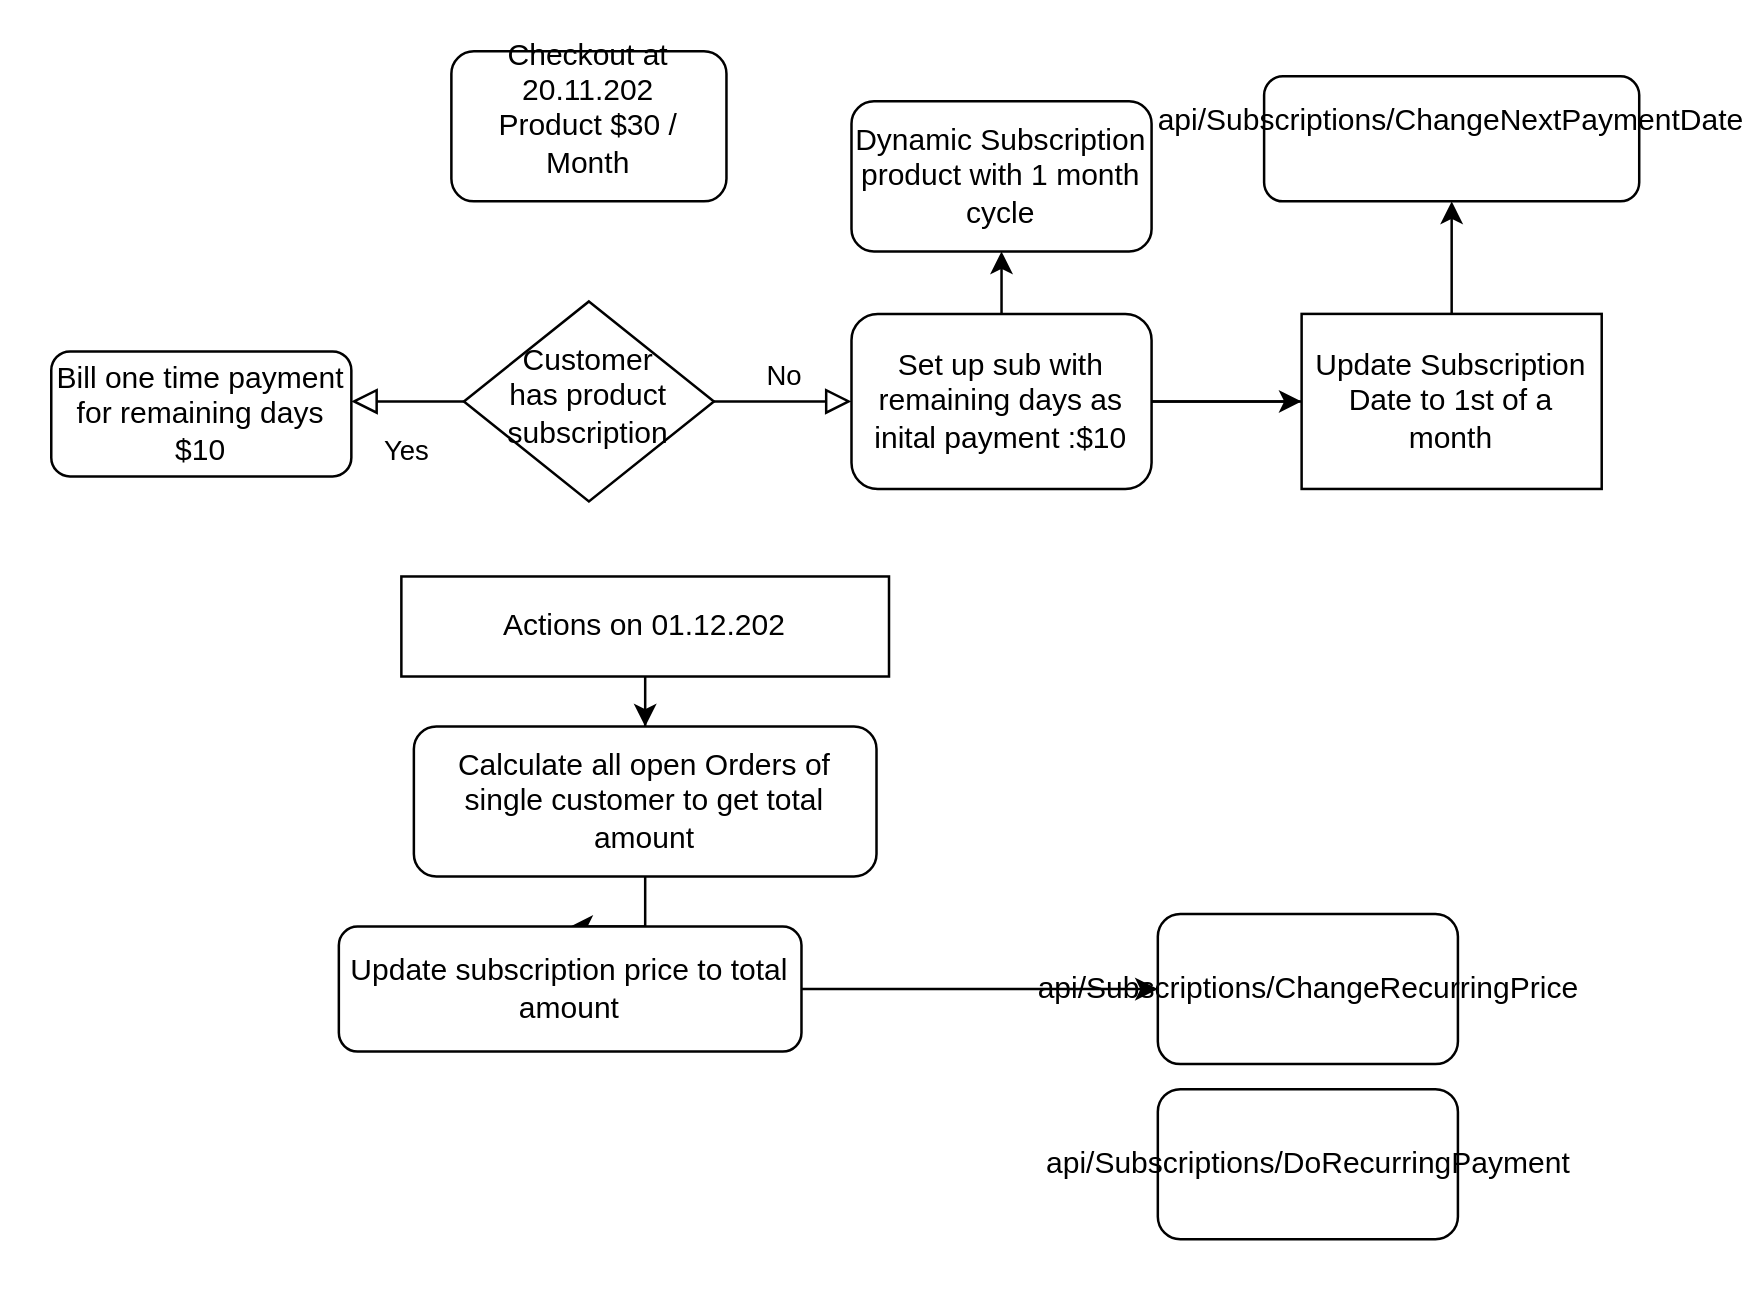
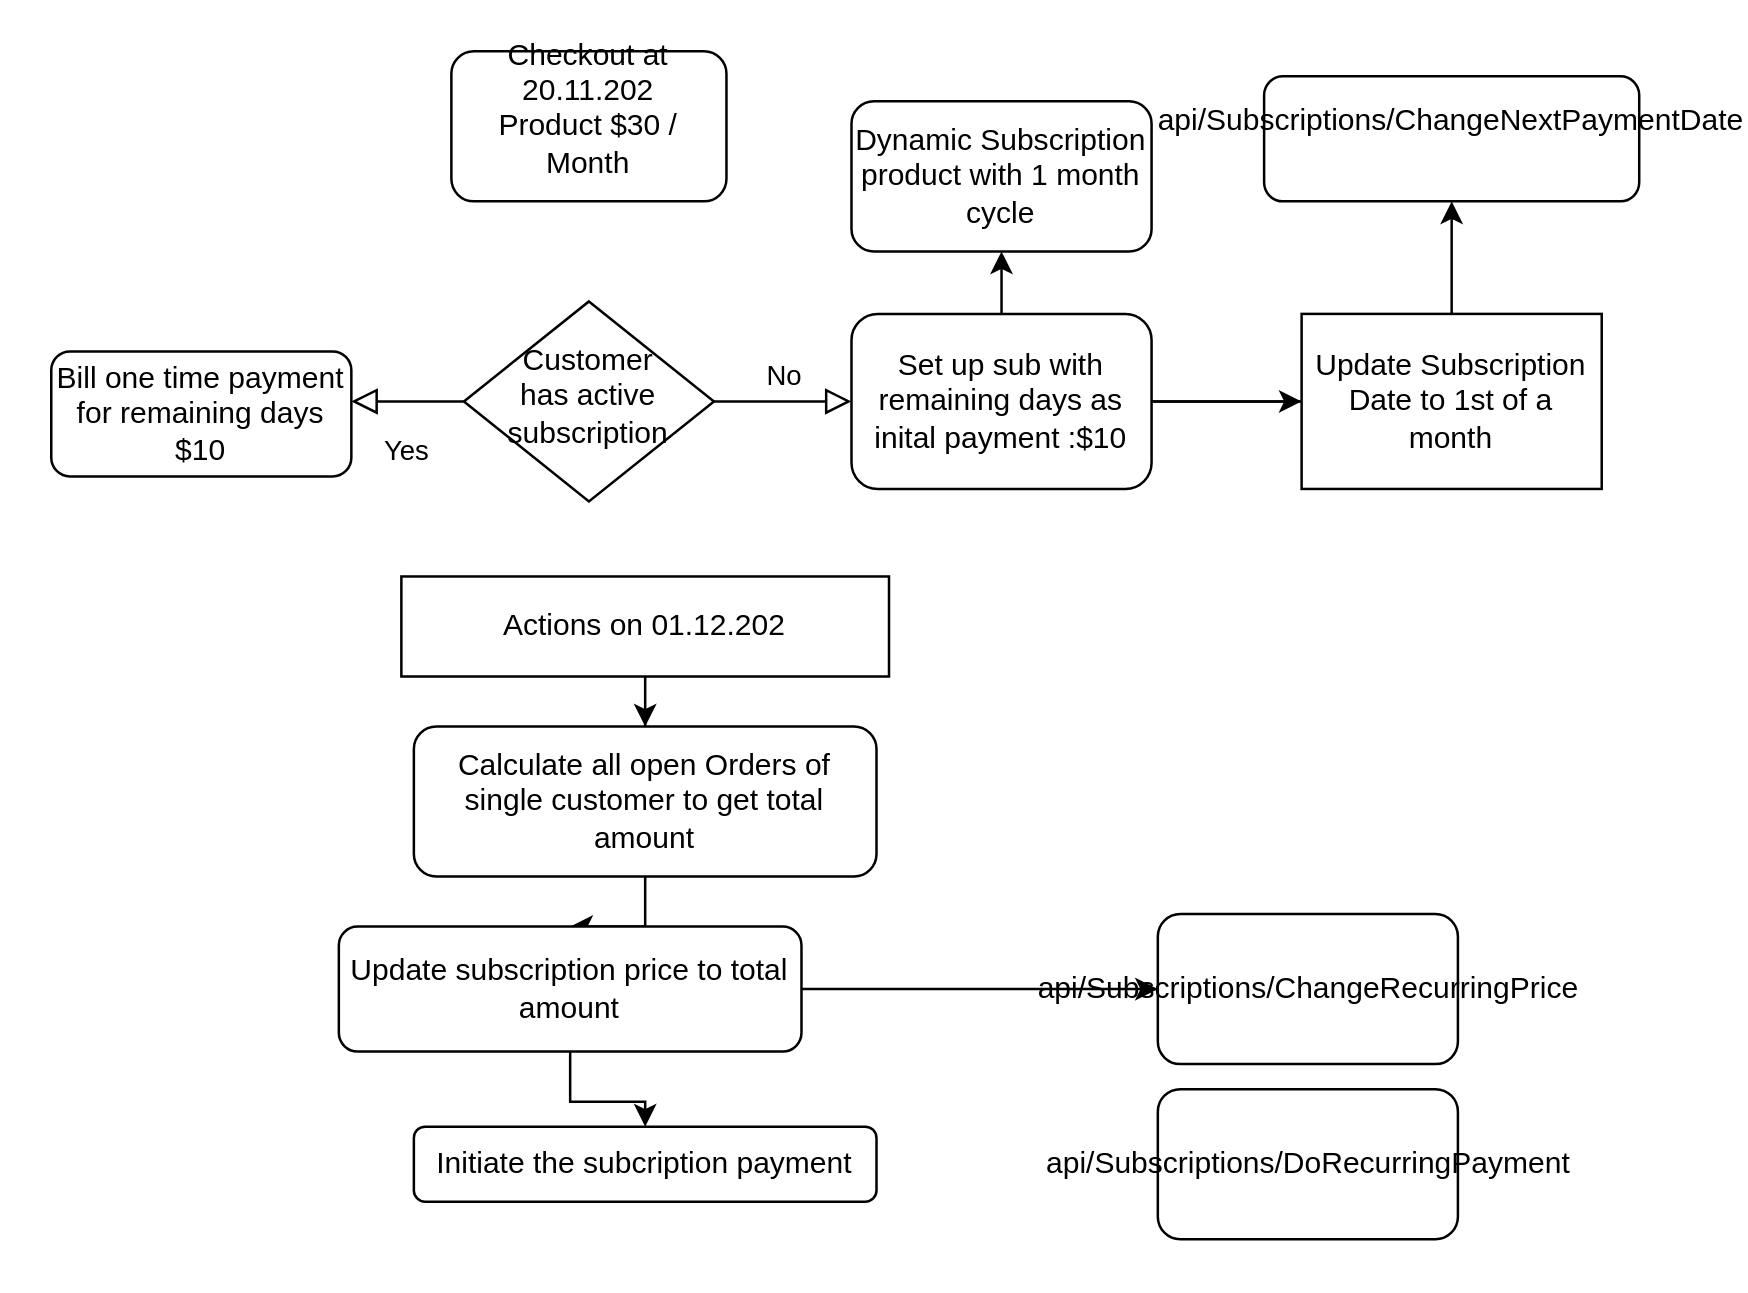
- <mxCell id="5" value="&lt;div&gt;Customer&lt;/div&gt;&lt;div&gt;has product&lt;/div&gt;&lt;div&gt;subscription&lt;br&gt;&lt;/div&gt;" style="rhombus;whiteSpace=wrap;html=1;shadow=0;fontFamily=Helvetica;fontSize=12;align=center;strokeWidth=1;spacing=6;spacingTop=-4;" parent="1" vertex="1"><mxGeometry x="185" y="120" width="100" height="80" as="geometry" /></mxCell>
+ <mxCell id="5" value="&lt;div&gt;Customer&lt;/div&gt;&lt;div&gt;has active&lt;/div&gt;&lt;div&gt;subscription&lt;br&gt;&lt;/div&gt;" style="rhombus;whiteSpace=wrap;html=1;shadow=0;fontFamily=Helvetica;fontSize=12;align=center;strokeWidth=1;spacing=6;spacingTop=-4;" parent="1" vertex="1"><mxGeometry x="185" y="120" width="100" height="80" as="geometry" /></mxCell>
+ <mxCell id="16" value="" style="edgeStyle=orthogonalEdgeStyle;rounded=0;orthogonalLoop=1;jettySize=auto;html=1;" parent="1" source="18" target="19" edge="1"><mxGeometry relative="1" as="geometry" /></mxCell>
+ <mxCell id="19" value="Initiate the subcription payment" style="whiteSpace=wrap;html=1;rounded=1;shadow=0;strokeWidth=1;glass=0;" parent="1" vertex="1"><mxGeometry x="165" y="450" width="185" height="30" as="geometry" /></mxCell>
